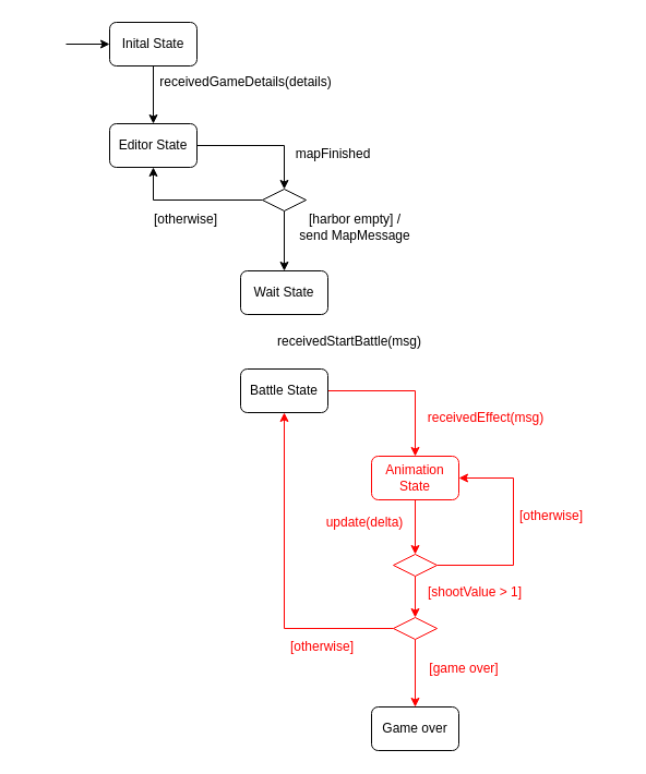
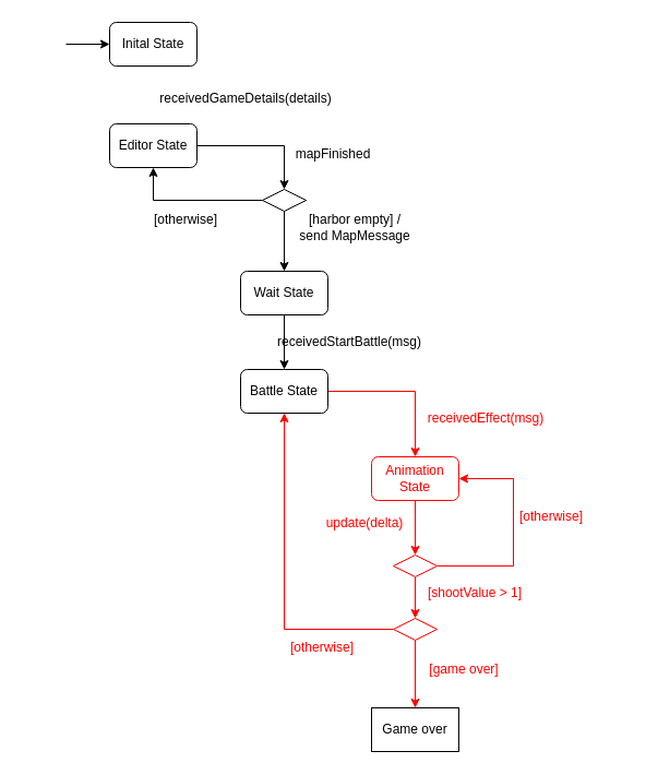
- <mxCell id="22" value="receivedGameDetails(details)" style="text;html=1;align=center;verticalAlign=middle;whiteSpace=wrap;rounded=0;" parent="1" vertex="1"><mxGeometry x="140" y="60" width="170" height="30" as="geometry" /></mxCell>
+ <mxCell id="22" value="receivedGameDetails(details)" style="text;html=1;align=center;verticalAlign=middle;whiteSpace=wrap;rounded=0;" parent="1" vertex="1"><mxGeometry x="140" y="75" width="170" height="30" as="geometry" /></mxCell>
- <mxCell id="4" style="edgeStyle=orthogonalEdgeStyle;rounded=0;orthogonalLoop=1;jettySize=auto;html=1;exitX=0.5;exitY=1;exitDx=0;exitDy=0;entryX=0.5;entryY=0;entryDx=0;entryDy=0;" parent="1" source="5" target="7" edge="1"><mxGeometry relative="1" as="geometry" /></mxCell>
+ <mxCell id="23" style="edgeStyle=orthogonalEdgeStyle;rounded=0;orthogonalLoop=1;jettySize=auto;html=1;exitX=0.5;exitY=1;exitDx=0;exitDy=0;" parent="1" source="24" target="9" edge="1"><mxGeometry relative="1" as="geometry" /></mxCell>
- <mxCell id="12" value="Game over" style="rounded=1;whiteSpace=wrap;html=1;" parent="1" vertex="1"><mxGeometry x="340" y="648" width="80" height="40" as="geometry" /></mxCell>
+ <mxCell id="12" value="Game over" style="whiteSpace=wrap;html=1;rounded=0;" parent="1" vertex="1"><mxGeometry x="340" y="648" width="80" height="40" as="geometry" /></mxCell>
